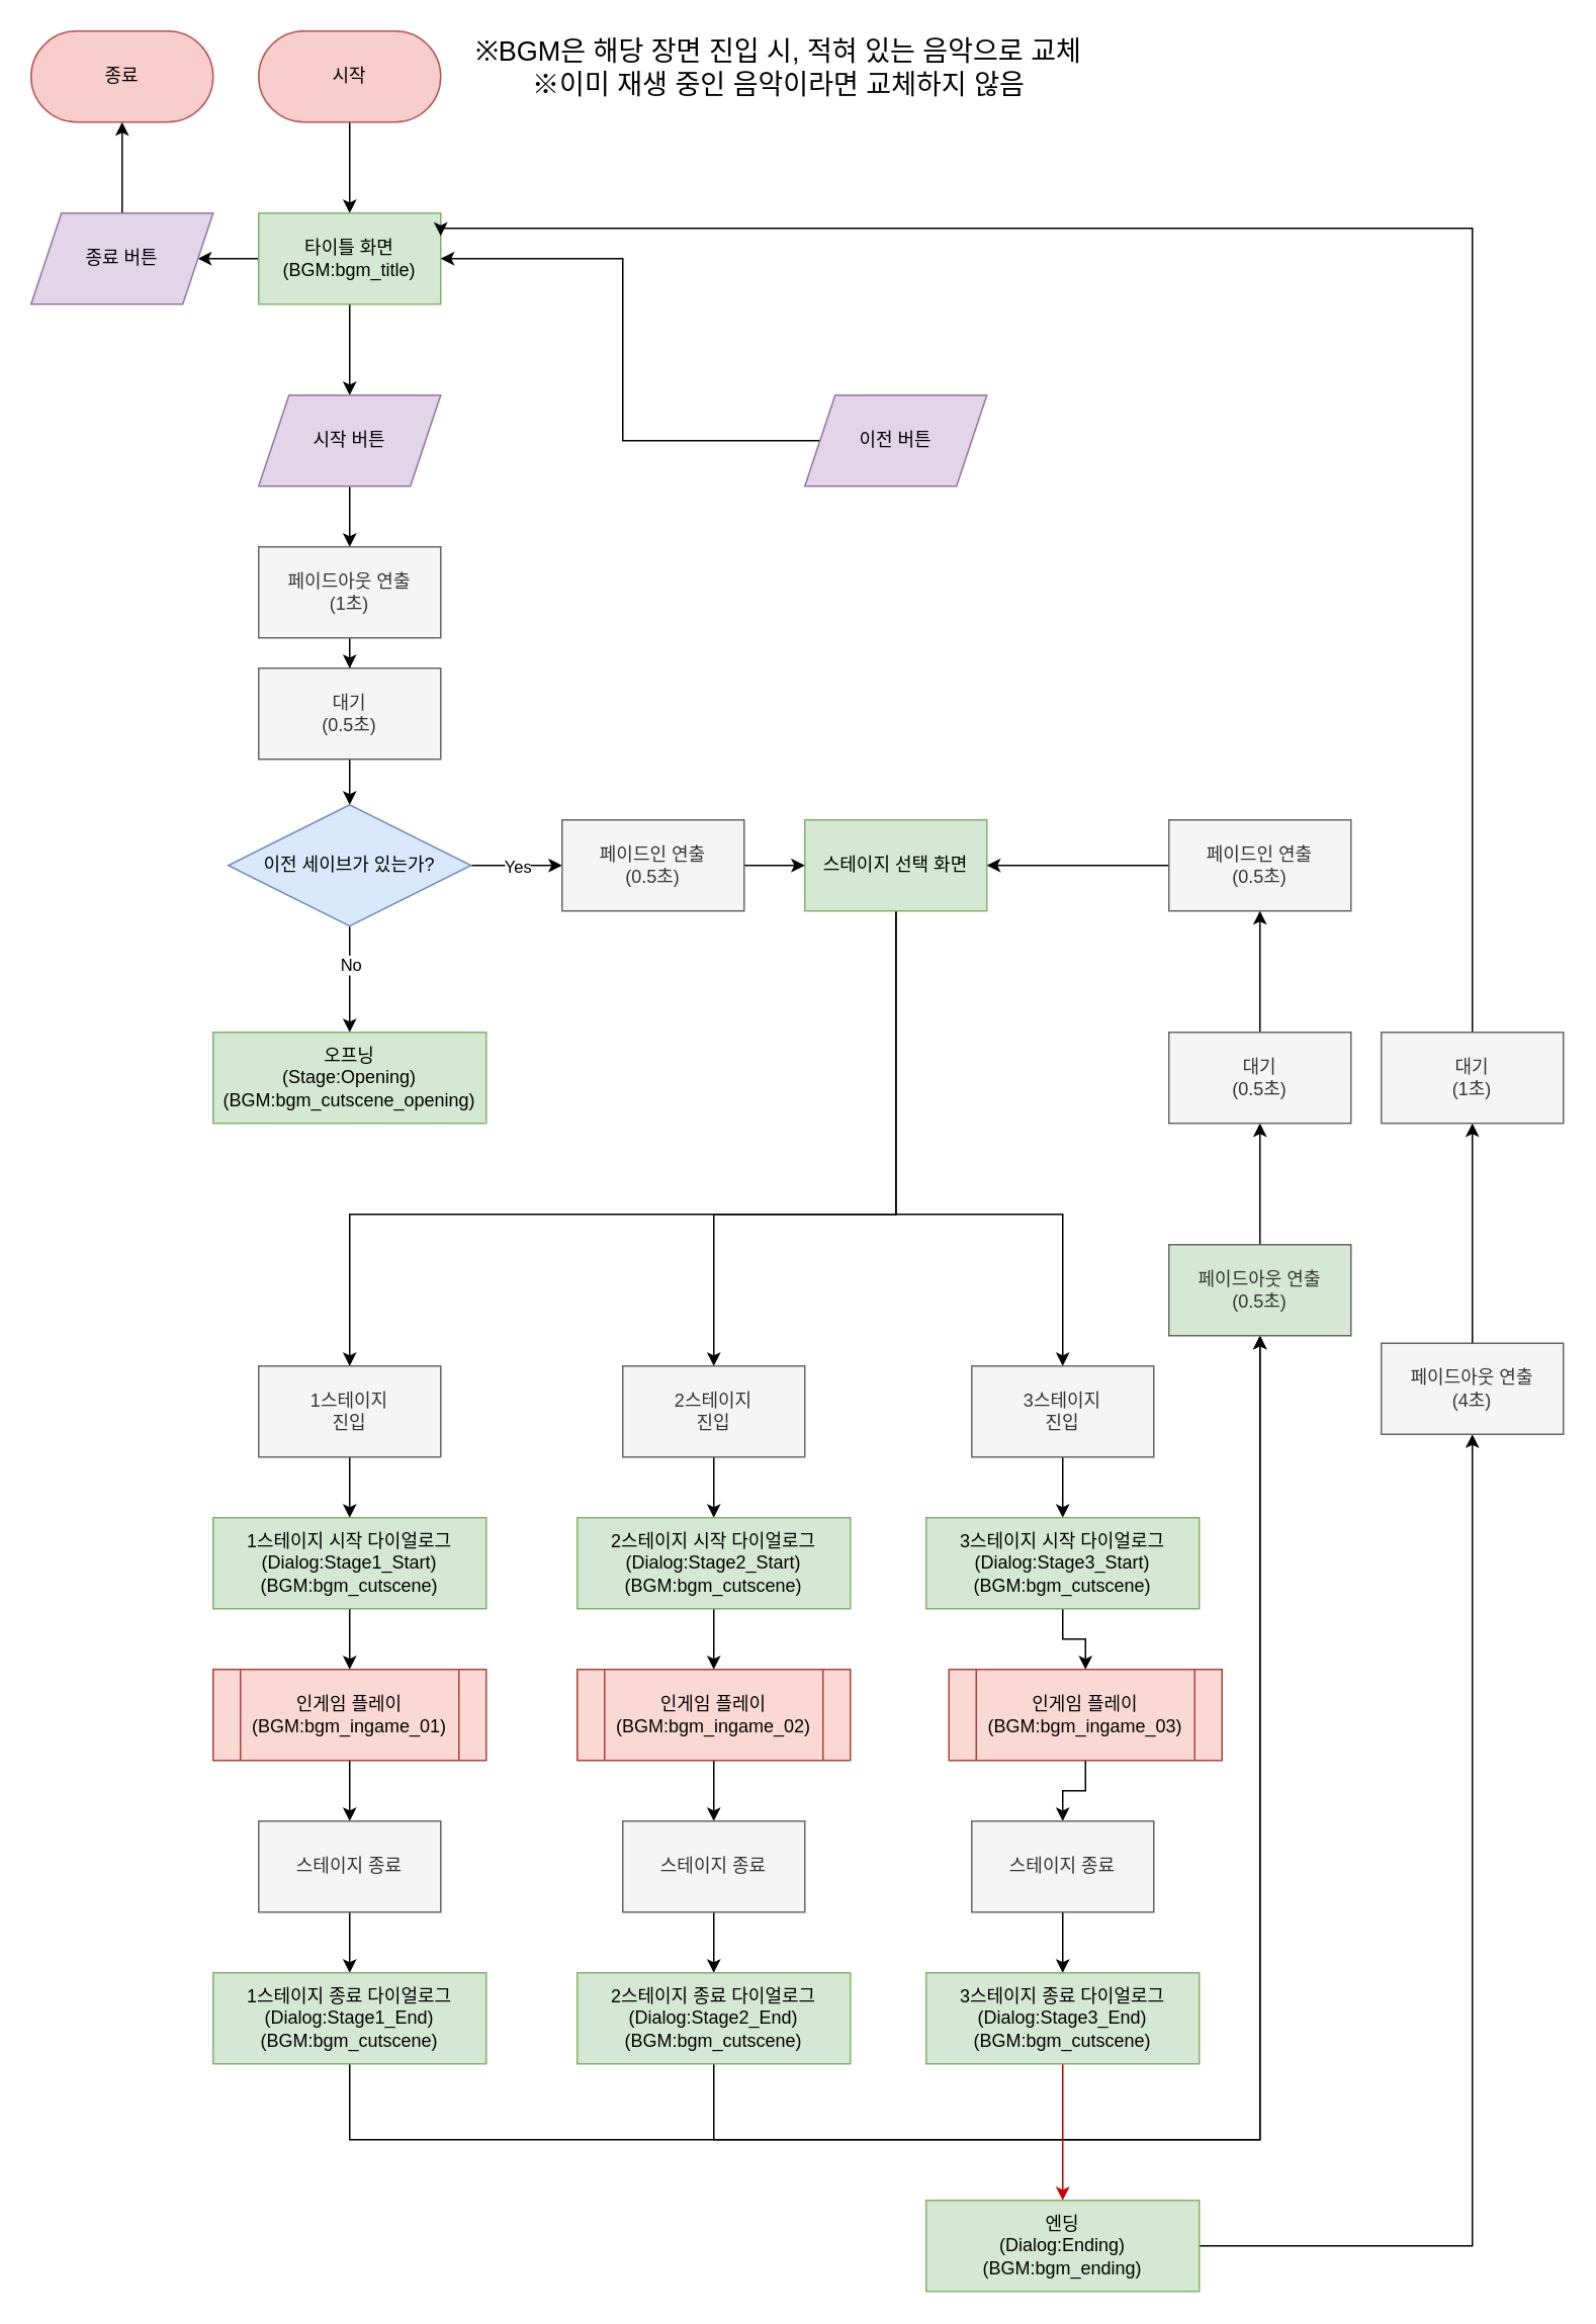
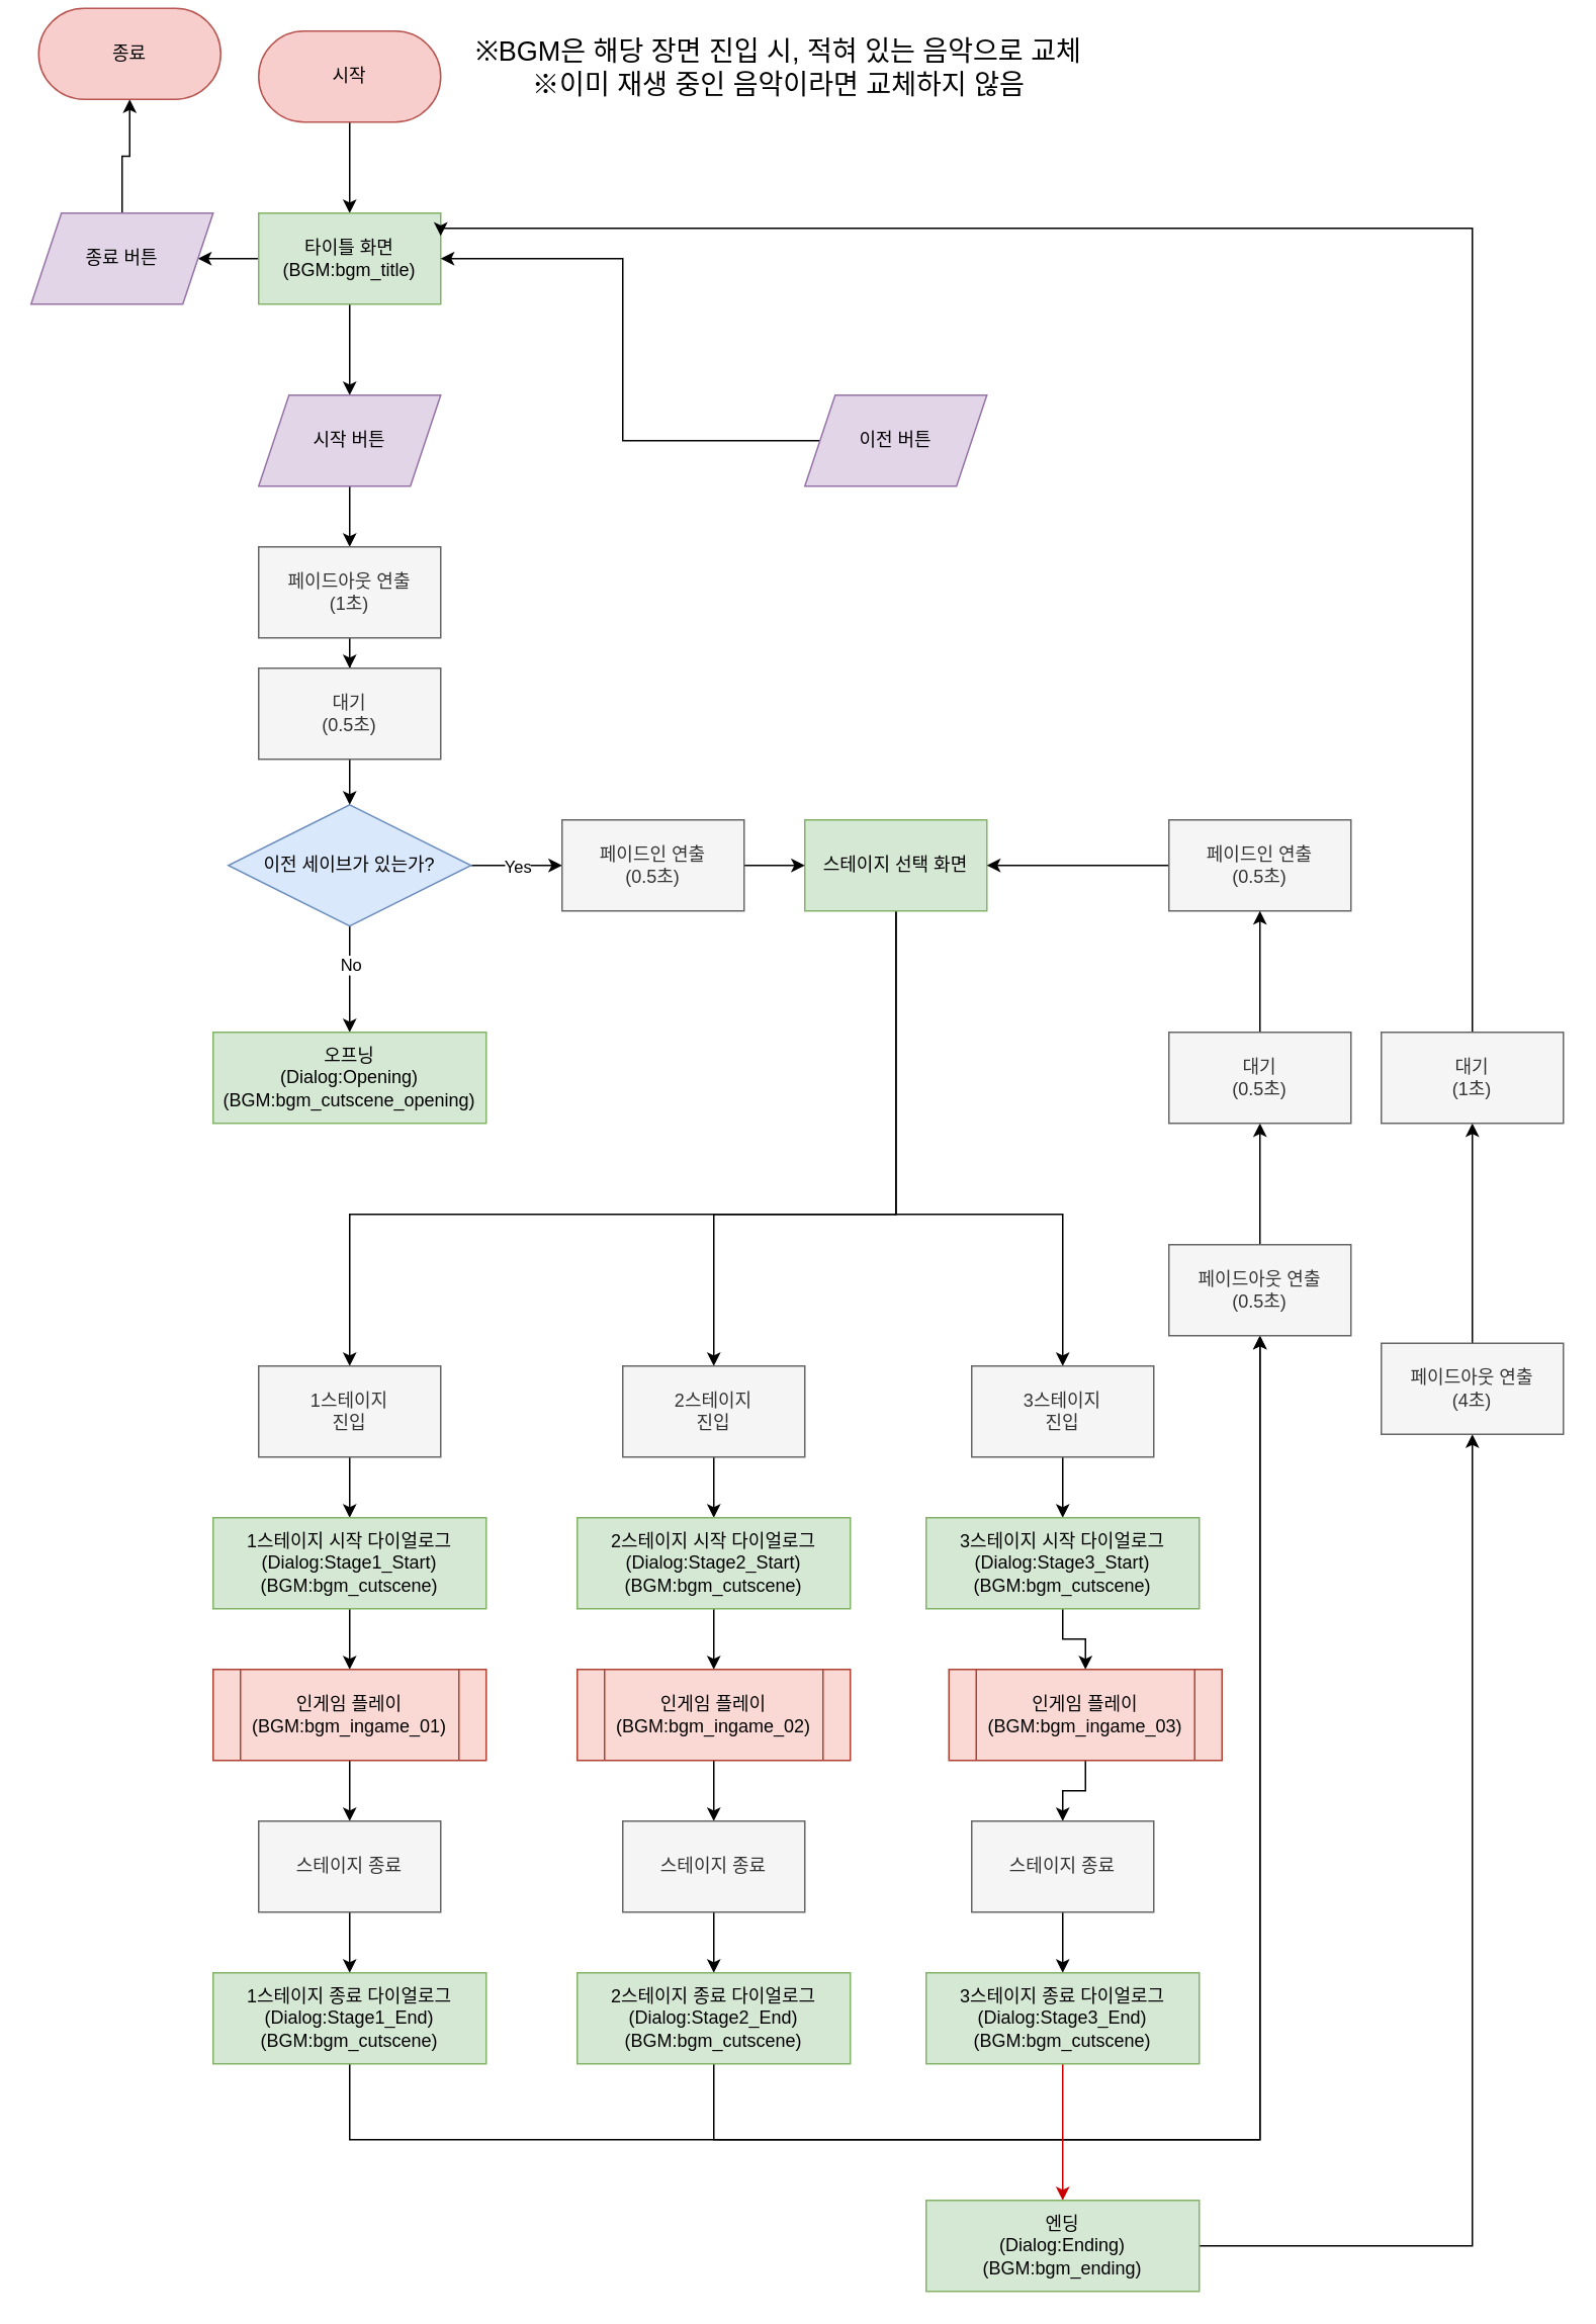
- <mxCell id="59" value="종료" style="rounded=1;whiteSpace=wrap;html=1;arcSize=50;fillColor=#f8cecc;strokeColor=#b85450;" vertex="1" parent="1"><mxGeometry x="20" y="20" width="120" height="60" as="geometry" /></mxCell>
+ <mxCell id="59" value="종료" style="rounded=1;whiteSpace=wrap;html=1;arcSize=50;fillColor=#f8cecc;strokeColor=#b85450;" vertex="1" parent="1"><mxGeometry x="25" y="5" width="120" height="60" as="geometry" /></mxCell>
- <mxCell id="14" value="오프닝&lt;br&gt;(Stage:Opening)&lt;br&gt;(BGM:bgm_cutscene_opening)" style="whiteSpace=wrap;html=1;rounded=1;arcSize=0;fillColor=#d5e8d4;strokeColor=#82b366;" vertex="1" parent="1"><mxGeometry x="140" y="680" width="180" height="60" as="geometry" /></mxCell>
+ <mxCell id="14" value="오프닝&lt;br&gt;(Dialog:Opening)&lt;br&gt;(BGM:bgm_cutscene_opening)" style="whiteSpace=wrap;html=1;rounded=1;arcSize=0;fillColor=#d5e8d4;strokeColor=#82b366;" vertex="1" parent="1"><mxGeometry x="140" y="680" width="180" height="60" as="geometry" /></mxCell>
- <mxCell id="64" value="페이드아웃 연출&lt;br&gt;(0.5초)" style="whiteSpace=wrap;html=1;rounded=1;arcSize=0;fillColor=#d5e8d4;fontColor=#333333;strokeColor=#666666;" vertex="1" parent="1"><mxGeometry x="770" y="820" width="120" height="60" as="geometry" /></mxCell>
+ <mxCell id="64" value="페이드아웃 연출&lt;br&gt;(0.5초)" style="whiteSpace=wrap;html=1;rounded=1;arcSize=0;fillColor=#f5f5f5;fontColor=#333333;strokeColor=#666666;" vertex="1" parent="1"><mxGeometry x="770" y="820" width="120" height="60" as="geometry" /></mxCell>
